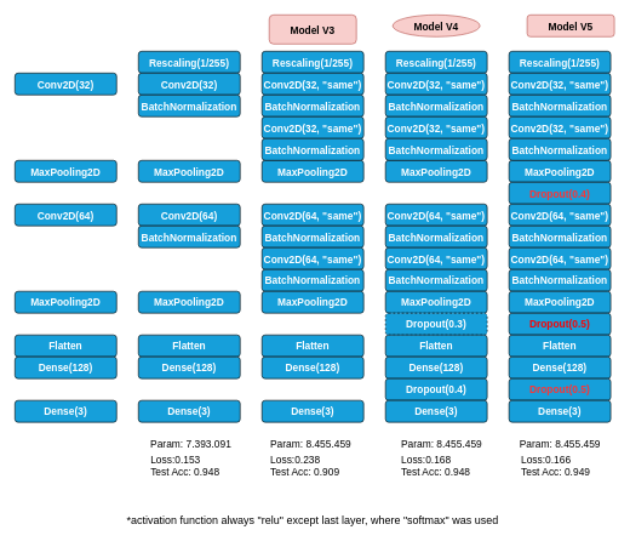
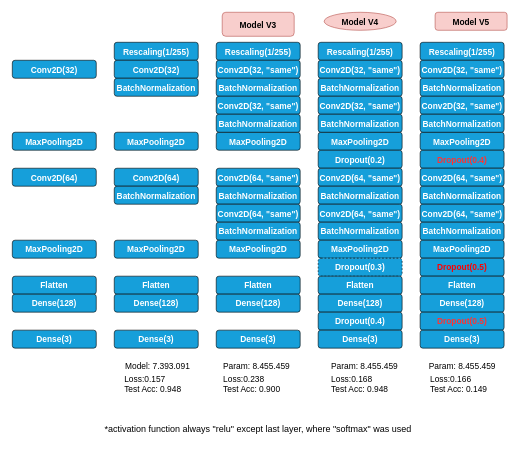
+ <mxCell id="40" value="Dropout(0.2)" style="rounded=1;fillColor=#169fda;strokeColor=default;shadow=0;gradientColor=none;fontStyle=1;fontColor=#FFFFFF;fontSize=14;" vertex="1" parent="1"><mxGeometry x="530" y="250" width="140" height="30" as="geometry" /></mxCell>
- <mxCell id="74" value="&lt;font style=&quot;font-size: 14px;&quot;&gt;Param: 7.393.091&lt;br&gt;&lt;/font&gt;" style="text;strokeColor=none;align=center;fillColor=none;html=1;verticalAlign=middle;whiteSpace=wrap;rounded=0;" vertex="1" parent="1"><mxGeometry x="200" y="590" width="125" height="40" as="geometry" /></mxCell>
+ <mxCell id="74" value="&lt;font style=&quot;font-size: 14px;&quot;&gt;Model: 7.393.091&lt;br&gt;&lt;/font&gt;" style="text;strokeColor=none;align=center;fillColor=none;html=1;verticalAlign=middle;whiteSpace=wrap;rounded=0;" vertex="1" parent="1"><mxGeometry x="200" y="590" width="125" height="40" as="geometry" /></mxCell>
- <mxCell id="75" value="&lt;div align=&quot;left&quot; style=&quot;font-size: 14px;&quot;&gt;&lt;font style=&quot;font-size: 14px;&quot;&gt;Loss:0.153&lt;/font&gt;&lt;/div&gt;&lt;div align=&quot;left&quot; style=&quot;font-size: 14px;&quot;&gt;&lt;font style=&quot;font-size: 14px;&quot;&gt;&lt;font style=&quot;font-size: 14px;&quot;&gt;Test Acc: 0.948&lt;/font&gt;&lt;br&gt;&lt;/font&gt;&lt;/div&gt;" style="text;strokeColor=none;align=left;fillColor=none;html=1;verticalAlign=middle;whiteSpace=wrap;rounded=0;" vertex="1" parent="1"><mxGeometry x="205" y="620" width="125" height="40" as="geometry" /></mxCell>
+ <mxCell id="75" value="&lt;div align=&quot;left&quot; style=&quot;font-size: 14px;&quot;&gt;&lt;font style=&quot;font-size: 14px;&quot;&gt;Loss:0.157&lt;/font&gt;&lt;/div&gt;&lt;div align=&quot;left&quot; style=&quot;font-size: 14px;&quot;&gt;&lt;font style=&quot;font-size: 14px;&quot;&gt;&lt;font style=&quot;font-size: 14px;&quot;&gt;Test Acc: 0.948&lt;/font&gt;&lt;br&gt;&lt;/font&gt;&lt;/div&gt;" style="text;strokeColor=none;align=left;fillColor=none;html=1;verticalAlign=middle;whiteSpace=wrap;rounded=0;" vertex="1" parent="1"><mxGeometry x="205" y="620" width="125" height="40" as="geometry" /></mxCell>
- <mxCell id="76" value="&lt;div align=&quot;left&quot; style=&quot;font-size: 14px;&quot;&gt;&lt;font style=&quot;font-size: 14px;&quot;&gt;Loss:0.238&lt;/font&gt;&lt;/div&gt;&lt;div align=&quot;left&quot; style=&quot;font-size: 14px;&quot;&gt;&lt;font style=&quot;font-size: 14px;&quot;&gt;&lt;font style=&quot;font-size: 14px;&quot;&gt;Test Acc: 0.909&lt;/font&gt;&lt;br&gt;&lt;/font&gt;&lt;/div&gt;" style="text;strokeColor=none;align=left;fillColor=none;html=1;verticalAlign=middle;whiteSpace=wrap;rounded=0;" vertex="1" parent="1"><mxGeometry x="370" y="620" width="125" height="40" as="geometry" /></mxCell>
+ <mxCell id="76" value="&lt;div align=&quot;left&quot; style=&quot;font-size: 14px;&quot;&gt;&lt;font style=&quot;font-size: 14px;&quot;&gt;Loss:0.238&lt;/font&gt;&lt;/div&gt;&lt;div align=&quot;left&quot; style=&quot;font-size: 14px;&quot;&gt;&lt;font style=&quot;font-size: 14px;&quot;&gt;&lt;font style=&quot;font-size: 14px;&quot;&gt;Test Acc: 0.900&lt;/font&gt;&lt;br&gt;&lt;/font&gt;&lt;/div&gt;" style="text;strokeColor=none;align=left;fillColor=none;html=1;verticalAlign=middle;whiteSpace=wrap;rounded=0;" vertex="1" parent="1"><mxGeometry x="370" y="620" width="125" height="40" as="geometry" /></mxCell>
- <mxCell id="78" value="&lt;div align=&quot;left&quot; style=&quot;font-size: 14px;&quot;&gt;&lt;font style=&quot;font-size: 14px;&quot;&gt;Loss:0.166&lt;/font&gt;&lt;/div&gt;&lt;div align=&quot;left&quot; style=&quot;font-size: 14px;&quot;&gt;&lt;font style=&quot;font-size: 14px;&quot;&gt;&lt;font style=&quot;font-size: 14px;&quot;&gt;Test Acc: 0.949&lt;/font&gt;&lt;br&gt;&lt;/font&gt;&lt;/div&gt;" style="text;strokeColor=none;align=left;fillColor=none;html=1;verticalAlign=middle;whiteSpace=wrap;rounded=0;" vertex="1" parent="1"><mxGeometry x="715" y="620" width="125" height="40" as="geometry" /></mxCell>
+ <mxCell id="78" value="&lt;div align=&quot;left&quot; style=&quot;font-size: 14px;&quot;&gt;&lt;font style=&quot;font-size: 14px;&quot;&gt;Loss:0.166&lt;/font&gt;&lt;/div&gt;&lt;div align=&quot;left&quot; style=&quot;font-size: 14px;&quot;&gt;&lt;font style=&quot;font-size: 14px;&quot;&gt;&lt;font style=&quot;font-size: 14px;&quot;&gt;Test Acc: 0.149&lt;/font&gt;&lt;br&gt;&lt;/font&gt;&lt;/div&gt;" style="text;strokeColor=none;align=left;fillColor=none;html=1;verticalAlign=middle;whiteSpace=wrap;rounded=0;" vertex="1" parent="1"><mxGeometry x="715" y="620" width="125" height="40" as="geometry" /></mxCell>
